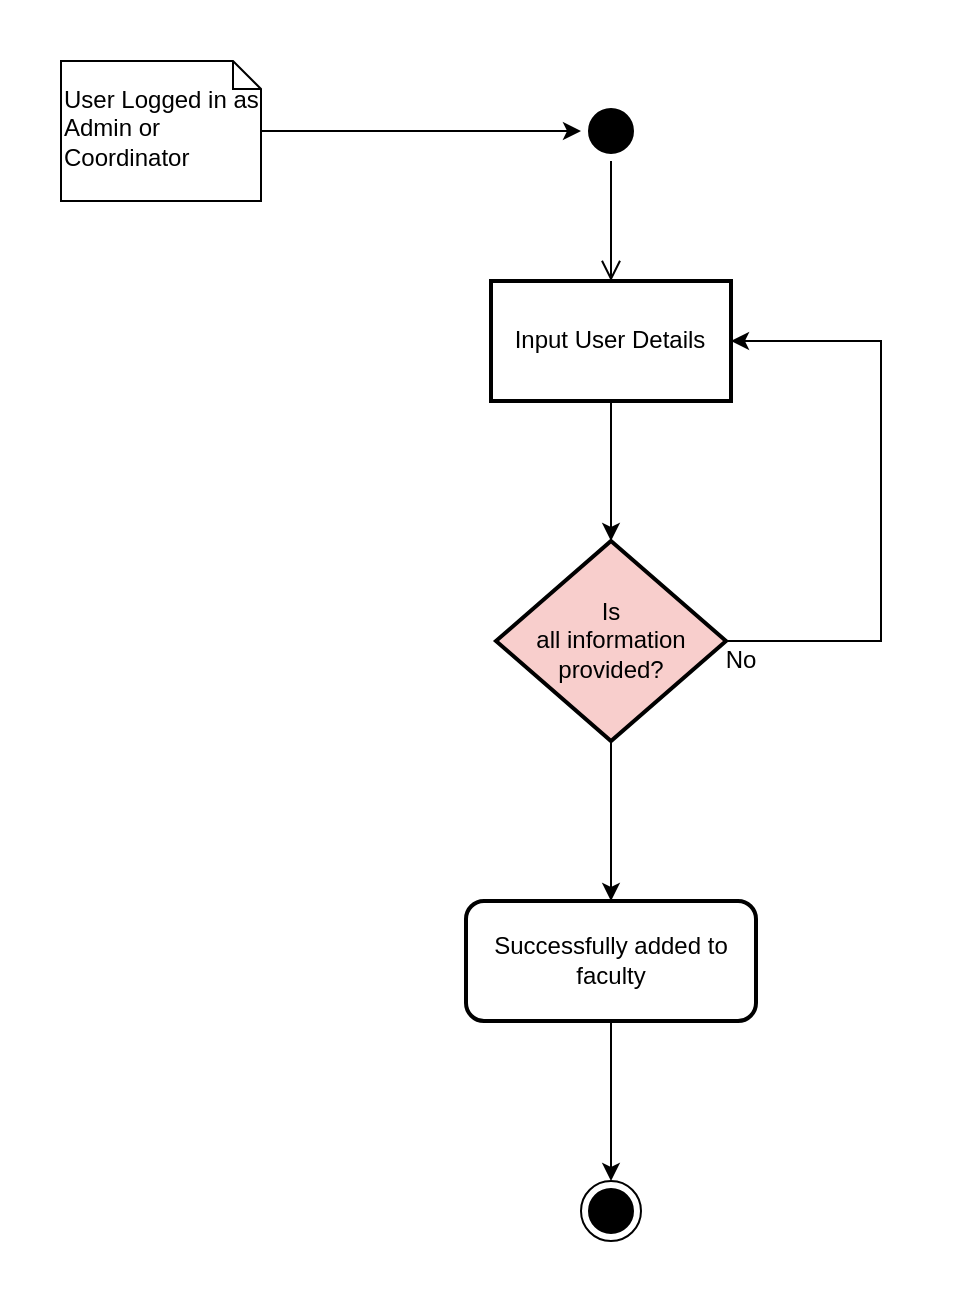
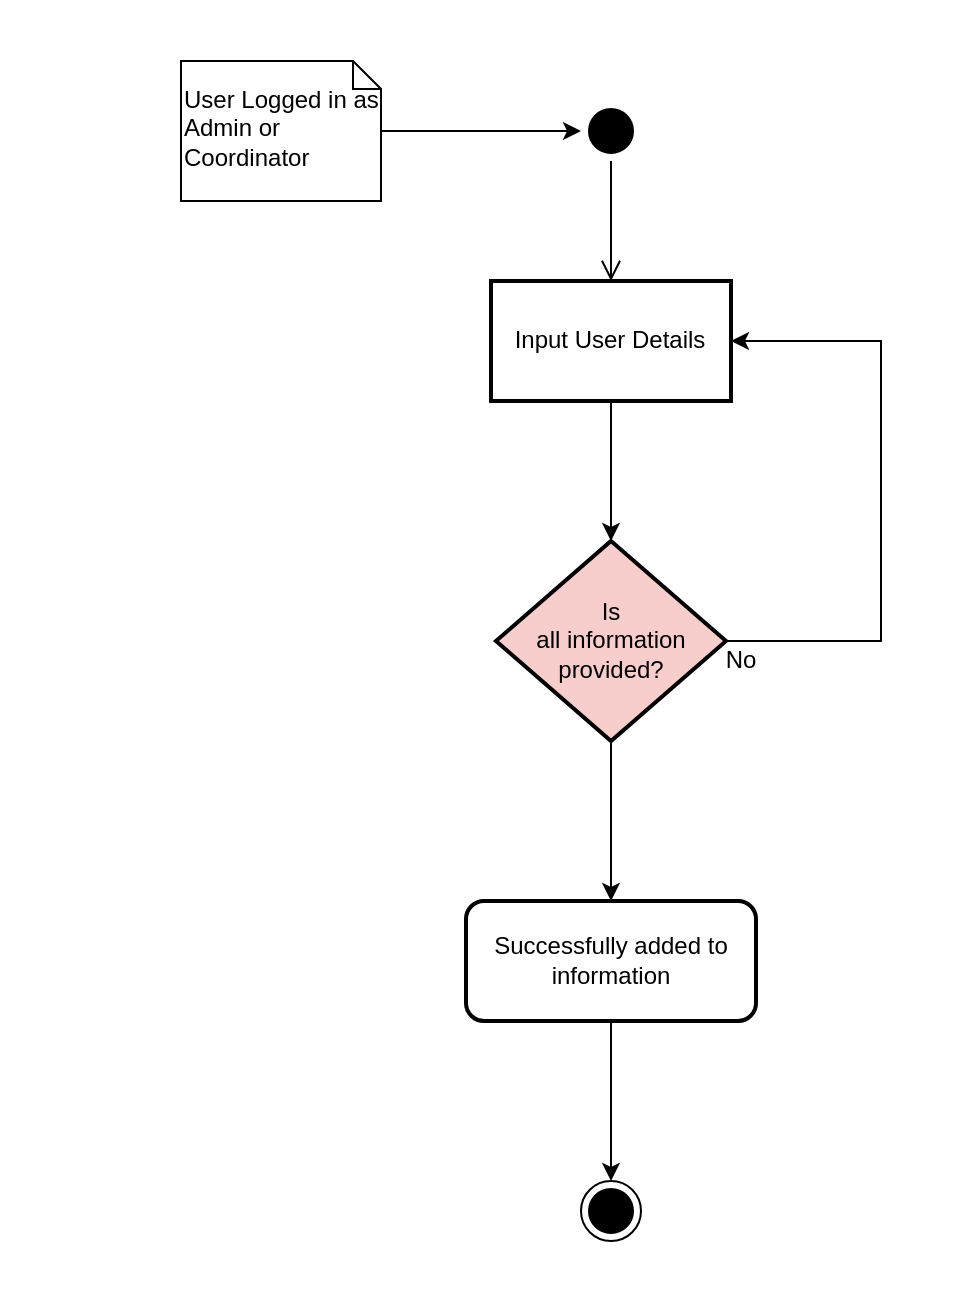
- <mxCell id="6" value="&lt;p&gt;&lt;span&gt;User Logged in as Admin or Coordinator&lt;/span&gt;&lt;/p&gt;" style="shape=note;whiteSpace=wrap;html=1;size=14;verticalAlign=top;align=left;spacingTop=-6;strokeColor=#000000;" vertex="1" parent="1"><mxGeometry x="30" y="30" width="100" height="70" as="geometry" /></mxCell>
+ <mxCell id="6" value="&lt;p&gt;&lt;span&gt;User Logged in as Admin or Coordinator&lt;/span&gt;&lt;/p&gt;" style="shape=note;whiteSpace=wrap;html=1;size=14;verticalAlign=top;align=left;spacingTop=-6;strokeColor=#000000;" vertex="1" parent="1"><mxGeometry x="90" y="30" width="100" height="70" as="geometry" /></mxCell>
- <mxCell id="13" value="Successfully added to faculty" style="rounded=1;whiteSpace=wrap;html=1;strokeColor=#000000;strokeWidth=2;" vertex="1" parent="1"><mxGeometry x="232.5" y="450" width="145" height="60" as="geometry" /></mxCell>
+ <mxCell id="13" value="Successfully added to information" style="rounded=1;whiteSpace=wrap;html=1;strokeColor=#000000;strokeWidth=2;" vertex="1" parent="1"><mxGeometry x="232.5" y="450" width="145" height="60" as="geometry" /></mxCell>
